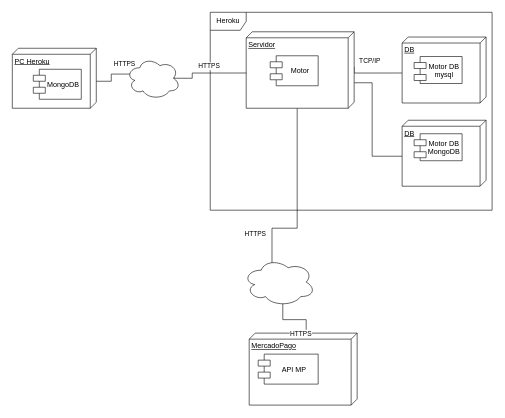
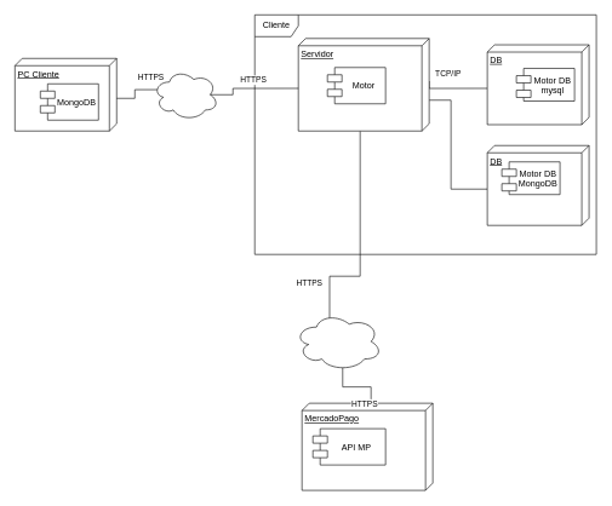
- <mxCell id="2" value="Heroku" style="shape=umlFrame;whiteSpace=wrap;html=1;labelBackgroundColor=none;" parent="1" vertex="1"><mxGeometry x="350" y="20" width="470" height="330" as="geometry" /></mxCell>
+ <mxCell id="2" value="Cliente" style="shape=umlFrame;whiteSpace=wrap;html=1;labelBackgroundColor=none;" parent="1" vertex="1"><mxGeometry x="350" y="20" width="470" height="330" as="geometry" /></mxCell>
- <mxCell id="9" value="PC Heroku" style="verticalAlign=top;align=left;spacingTop=8;spacingLeft=2;spacingRight=12;shape=cube;size=10;direction=south;fontStyle=4;html=1;" parent="1" vertex="1"><mxGeometry y="80" width="140" height="100" as="geometry" x="20" /></mxCell>
+ <mxCell id="9" value="PC Cliente" style="verticalAlign=top;align=left;spacingTop=8;spacingLeft=2;spacingRight=12;shape=cube;size=10;direction=south;fontStyle=4;html=1;" parent="1" vertex="1"><mxGeometry y="80" width="140" height="100" as="geometry" x="20" /></mxCell>
- <mxCell id="11" value="Motor DB&#10;mysql" style="shape=module;align=left;spacingLeft=20;align=center;verticalAlign=middle;" parent="1" vertex="1"><mxGeometry x="690" y="93.75" width="80" height="45" as="geometry" /></mxCell>
+ <mxCell id="11" value="Motor DB&#10;mysql" style="shape=module;align=left;spacingLeft=20;align=center;verticalAlign=middle;" parent="1" vertex="1"><mxGeometry x="710" y="93.75" width="80" height="45" as="geometry" /></mxCell>
